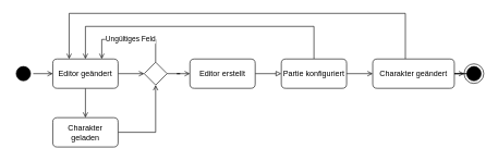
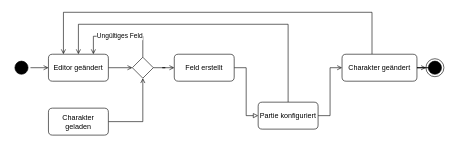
- <mxCell id="12" value="Editor erstellt" style="rounded=1;whiteSpace=wrap;html=1;strokeColor=default;" vertex="1" parent="1"><mxGeometry x="290" y="90" width="100" height="45" as="geometry" /></mxCell>
+ <mxCell id="12" value="Feld erstellt" style="rounded=1;whiteSpace=wrap;html=1;strokeColor=default;" vertex="1" parent="1"><mxGeometry x="290" y="90" width="100" height="45" as="geometry" /></mxCell>
- <mxCell id="14" value="Partie konfiguriert" style="rounded=1;whiteSpace=wrap;html=1;strokeColor=default;" vertex="1" parent="1"><mxGeometry x="430" y="90" width="100" height="45" as="geometry" /></mxCell>
+ <mxCell id="14" value="Partie konfiguriert" style="rounded=1;whiteSpace=wrap;html=1;strokeColor=default;" vertex="1" parent="1"><mxGeometry x="430" y="170" width="100" height="45" as="geometry" /></mxCell>
- <mxCell id="5" style="edgeStyle=orthogonalEdgeStyle;rounded=0;orthogonalLoop=1;jettySize=auto;html=1;entryX=0.5;entryY=0;entryDx=0;entryDy=0;endArrow=open;endFill=0;endSize=6;strokeColor=default;" edge="1" parent="1" source="6" target="20"><mxGeometry relative="1" as="geometry" /></mxCell>
